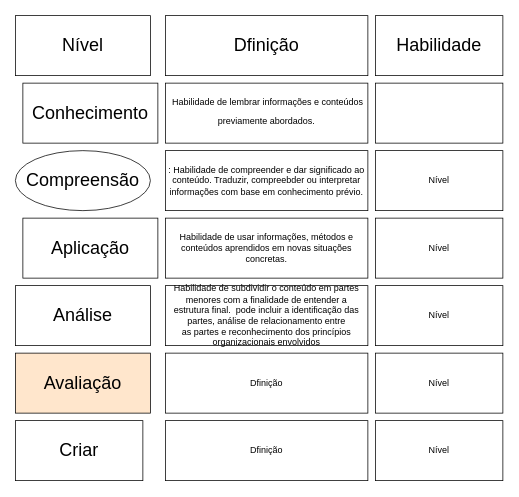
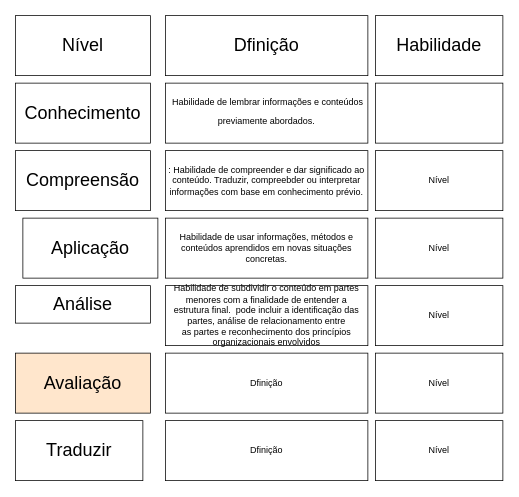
- <mxCell id="2" value="&lt;font style=&quot;vertical-align: inherit;&quot;&gt;&lt;font style=&quot;vertical-align: inherit;&quot;&gt;&lt;font style=&quot;vertical-align: inherit;&quot;&gt;&lt;font style=&quot;vertical-align: inherit; font-size: 24px;&quot;&gt;Conhecimento&lt;/font&gt;&lt;/font&gt;&lt;/font&gt;&lt;/font&gt;" style="rounded=0;whiteSpace=wrap;html=1;" vertex="1" parent="1"><mxGeometry x="30" y="110" width="180" height="80" as="geometry" /></mxCell>
+ <mxCell id="2" value="&lt;font style=&quot;vertical-align: inherit;&quot;&gt;&lt;font style=&quot;vertical-align: inherit;&quot;&gt;&lt;font style=&quot;vertical-align: inherit;&quot;&gt;&lt;font style=&quot;vertical-align: inherit; font-size: 24px;&quot;&gt;Conhecimento&lt;/font&gt;&lt;/font&gt;&lt;/font&gt;&lt;/font&gt;" style="rounded=0;whiteSpace=wrap;html=1;" vertex="1" parent="1"><mxGeometry x="20" y="110" width="180" height="80" as="geometry" /></mxCell>
- <mxCell id="5" value="&lt;font style=&quot;vertical-align: inherit;&quot;&gt;&lt;font style=&quot;vertical-align: inherit;&quot;&gt;&lt;font style=&quot;vertical-align: inherit;&quot;&gt;&lt;font style=&quot;vertical-align: inherit; font-size: 24px;&quot;&gt;Compreensão&lt;/font&gt;&lt;/font&gt;&lt;/font&gt;&lt;/font&gt;" style="ellipse;whiteSpace=wrap;html=1;" vertex="1" parent="1"><mxGeometry x="20" y="200" width="180" height="80" as="geometry" /></mxCell>
+ <mxCell id="5" value="&lt;font style=&quot;vertical-align: inherit;&quot;&gt;&lt;font style=&quot;vertical-align: inherit;&quot;&gt;&lt;font style=&quot;vertical-align: inherit;&quot;&gt;&lt;font style=&quot;vertical-align: inherit; font-size: 24px;&quot;&gt;Compreensão&lt;/font&gt;&lt;/font&gt;&lt;/font&gt;&lt;/font&gt;" style="rounded=0;whiteSpace=wrap;html=1;" vertex="1" parent="1"><mxGeometry x="20" y="200" width="180" height="80" as="geometry" /></mxCell>
- <mxCell id="7" value="&lt;font style=&quot;vertical-align: inherit;&quot;&gt;&lt;font style=&quot;vertical-align: inherit;&quot;&gt;&lt;font style=&quot;vertical-align: inherit;&quot;&gt;&lt;font style=&quot;vertical-align: inherit;&quot;&gt;&lt;font style=&quot;vertical-align: inherit;&quot;&gt;&lt;font style=&quot;vertical-align: inherit; font-size: 24px;&quot;&gt;Análise&lt;/font&gt;&lt;/font&gt;&lt;/font&gt;&lt;/font&gt;&lt;/font&gt;&lt;/font&gt;" style="rounded=0;whiteSpace=wrap;html=1;" vertex="1" parent="1"><mxGeometry x="20" y="380" width="180" height="80" as="geometry" /></mxCell>
+ <mxCell id="7" value="&lt;font style=&quot;vertical-align: inherit;&quot;&gt;&lt;font style=&quot;vertical-align: inherit;&quot;&gt;&lt;font style=&quot;vertical-align: inherit;&quot;&gt;&lt;font style=&quot;vertical-align: inherit;&quot;&gt;&lt;font style=&quot;vertical-align: inherit;&quot;&gt;&lt;font style=&quot;vertical-align: inherit; font-size: 24px;&quot;&gt;Análise&lt;/font&gt;&lt;/font&gt;&lt;/font&gt;&lt;/font&gt;&lt;/font&gt;&lt;/font&gt;" style="rounded=0;whiteSpace=wrap;html=1;" vertex="1" parent="1"><mxGeometry x="20" y="380" width="180" height="50" as="geometry" /></mxCell>
- <mxCell id="9" value="&lt;font style=&quot;vertical-align: inherit;&quot;&gt;&lt;font style=&quot;vertical-align: inherit;&quot;&gt;&lt;font style=&quot;vertical-align: inherit;&quot;&gt;&lt;font style=&quot;vertical-align: inherit; font-size: 24px;&quot;&gt;Criar&lt;/font&gt;&lt;/font&gt;&lt;/font&gt;&lt;/font&gt;" style="rounded=0;whiteSpace=wrap;html=1;" vertex="1" parent="1"><mxGeometry x="20" y="560" width="170" height="80" as="geometry" /></mxCell>
+ <mxCell id="9" value="&lt;font style=&quot;vertical-align: inherit;&quot;&gt;&lt;font style=&quot;vertical-align: inherit;&quot;&gt;&lt;font style=&quot;vertical-align: inherit;&quot;&gt;&lt;font style=&quot;vertical-align: inherit; font-size: 24px;&quot;&gt;Traduzir&lt;/font&gt;&lt;/font&gt;&lt;/font&gt;&lt;/font&gt;" style="rounded=0;whiteSpace=wrap;html=1;" vertex="1" parent="1"><mxGeometry x="20" y="560" width="170" height="80" as="geometry" /></mxCell>
